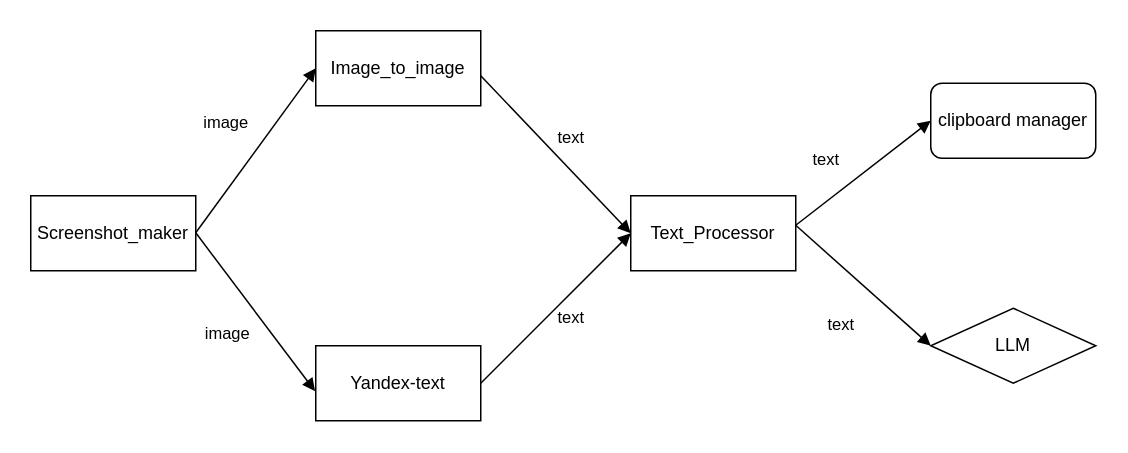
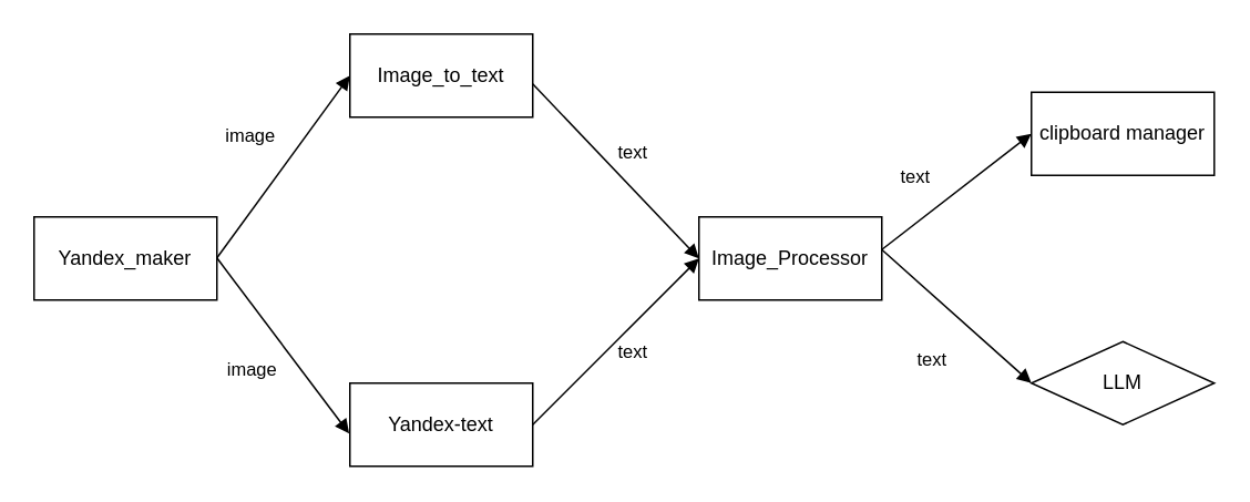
- <mxCell id="3" value="Image_to_image" style="html=1;whiteSpace=wrap;" vertex="1" parent="1"><mxGeometry x="210" y="20" width="110" height="50" as="geometry" /></mxCell>
+ <mxCell id="3" value="Image_to_text" style="html=1;whiteSpace=wrap;" vertex="1" parent="1"><mxGeometry x="210" y="20" width="110" height="50" as="geometry" /></mxCell>
- <mxCell id="6" value="clipboard manager" style="html=1;whiteSpace=wrap;rounded=1;" vertex="1" parent="1"><mxGeometry x="620" y="55" width="110" height="50" as="geometry" /></mxCell>
+ <mxCell id="6" value="clipboard manager" style="html=1;whiteSpace=wrap;" vertex="1" parent="1"><mxGeometry x="620" y="55" width="110" height="50" as="geometry" /></mxCell>
- <mxCell id="2" value="Screenshot_maker" style="html=1;whiteSpace=wrap;" vertex="1" parent="1"><mxGeometry x="20" y="130" width="110" height="50" as="geometry" /></mxCell>
+ <mxCell id="2" value="Yandex_maker" style="html=1;whiteSpace=wrap;" vertex="1" parent="1"><mxGeometry x="20" y="130" width="110" height="50" as="geometry" /></mxCell>
- <mxCell id="11" value="Text_Processor" style="html=1;whiteSpace=wrap;" vertex="1" parent="1"><mxGeometry x="420" y="130" width="110" height="50" as="geometry" /></mxCell>
+ <mxCell id="11" value="Image_Processor" style="html=1;whiteSpace=wrap;" vertex="1" parent="1"><mxGeometry x="420" y="130" width="110" height="50" as="geometry" /></mxCell>
